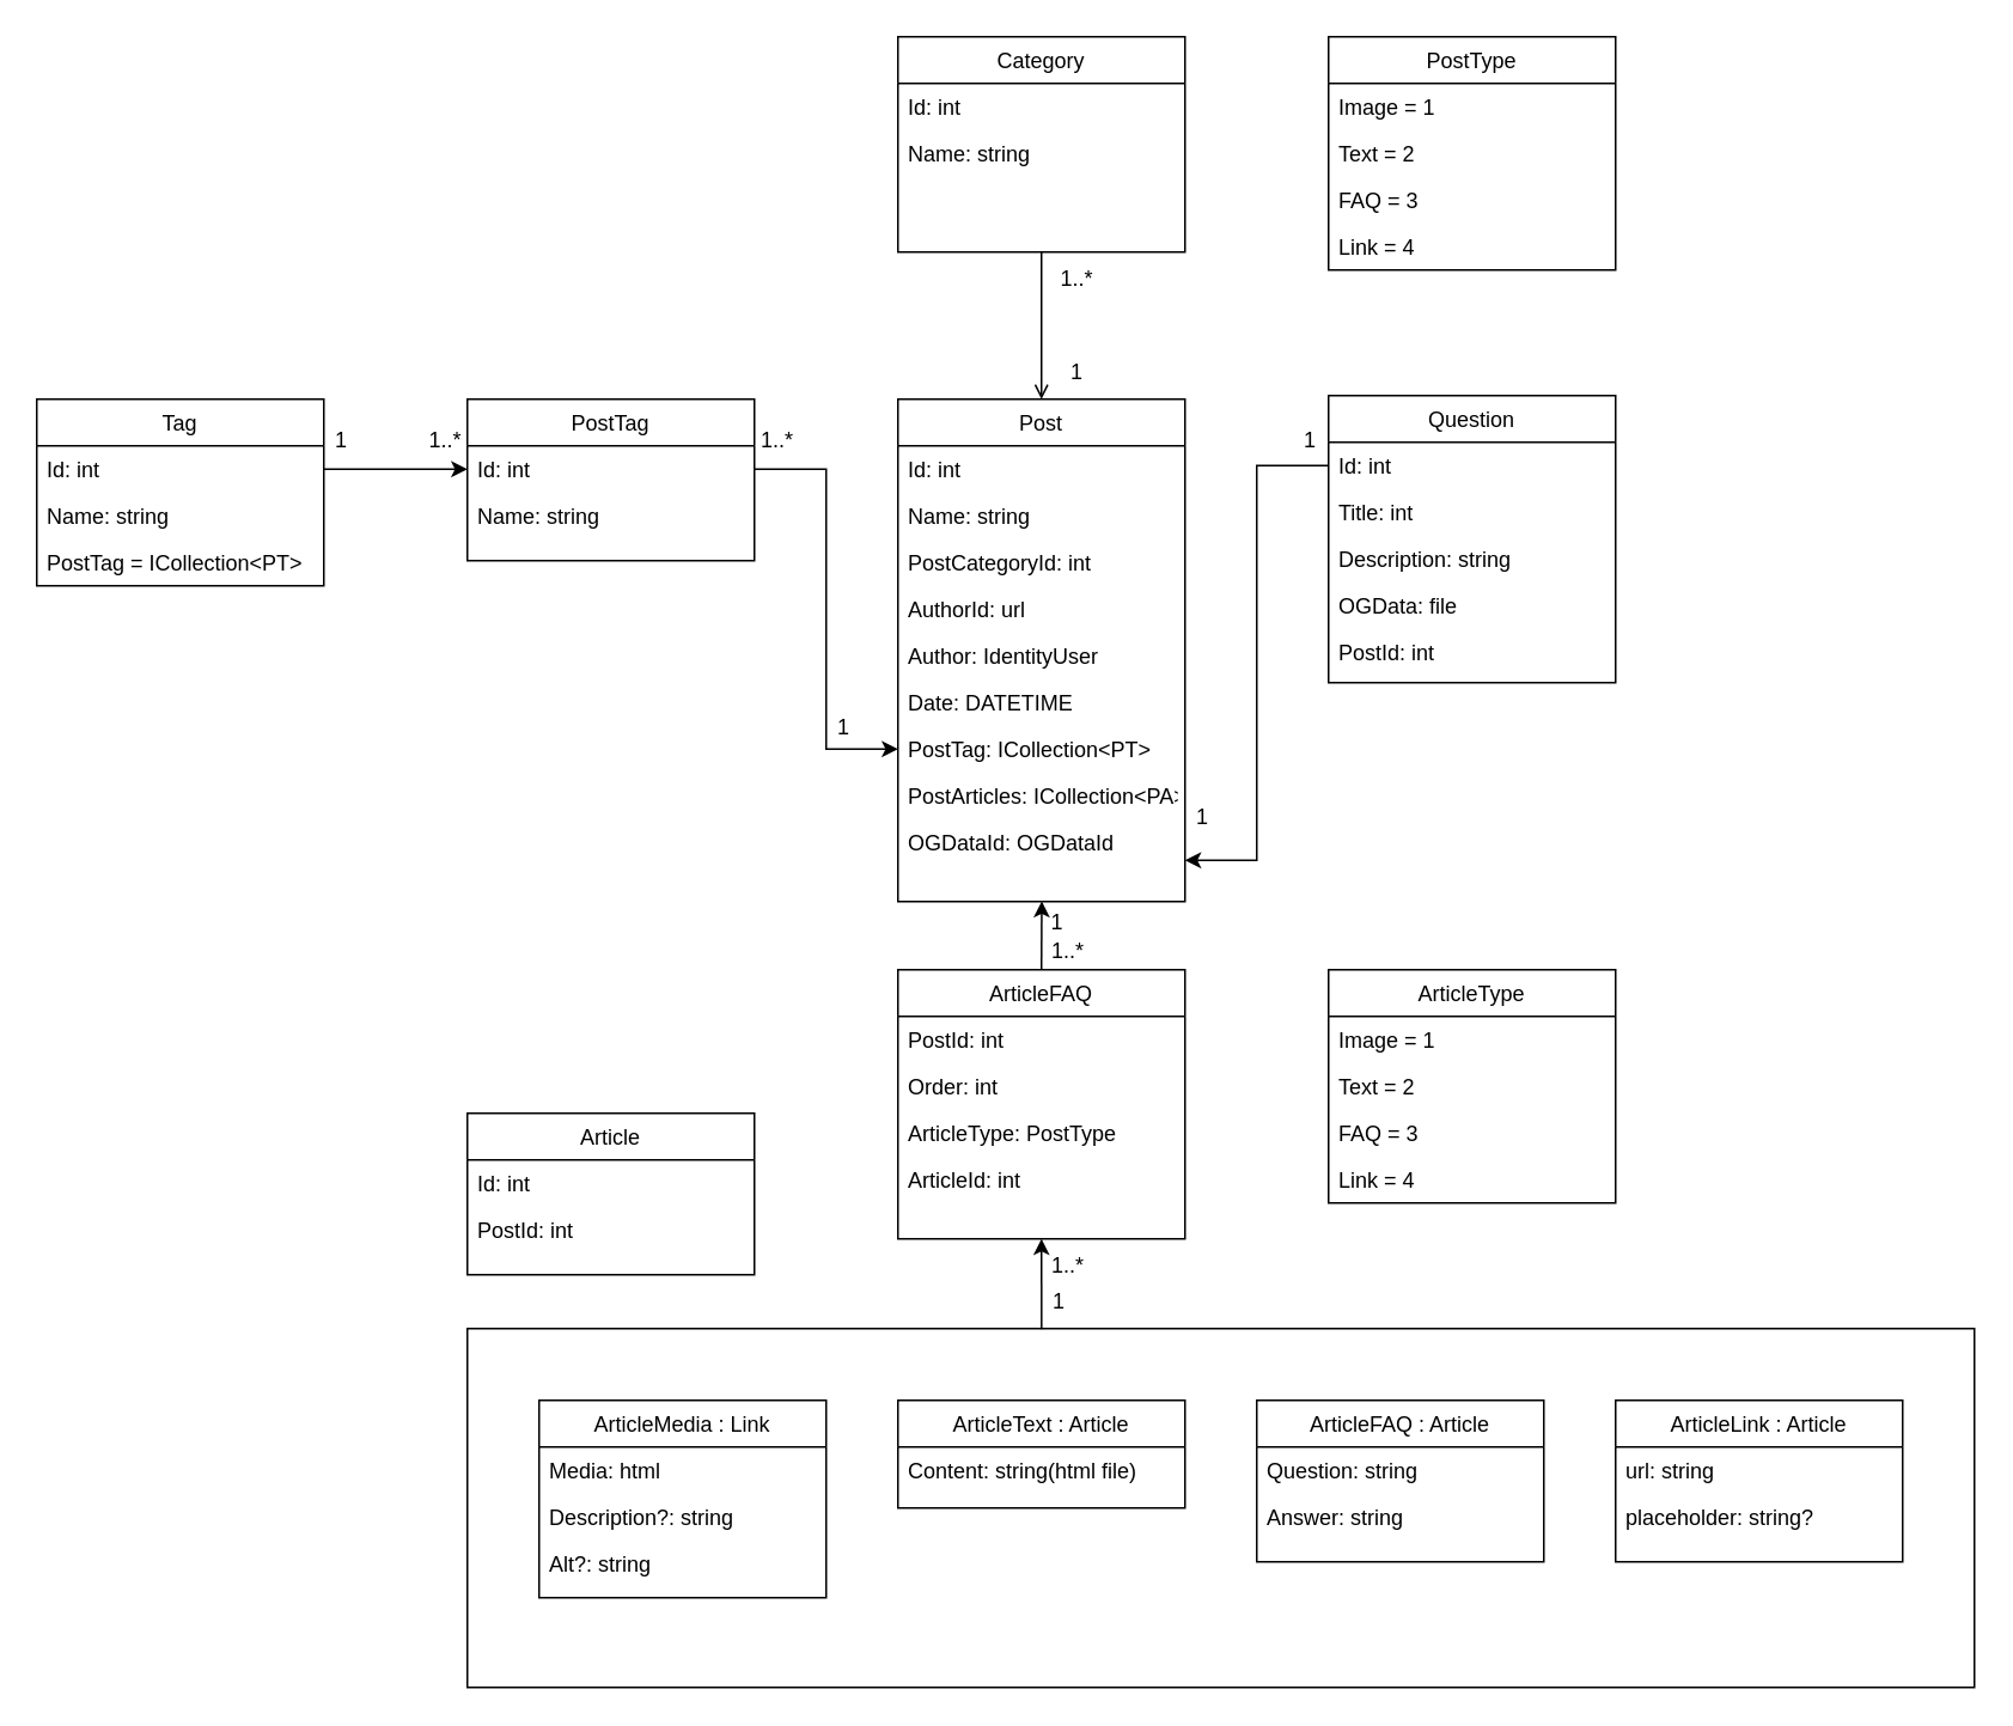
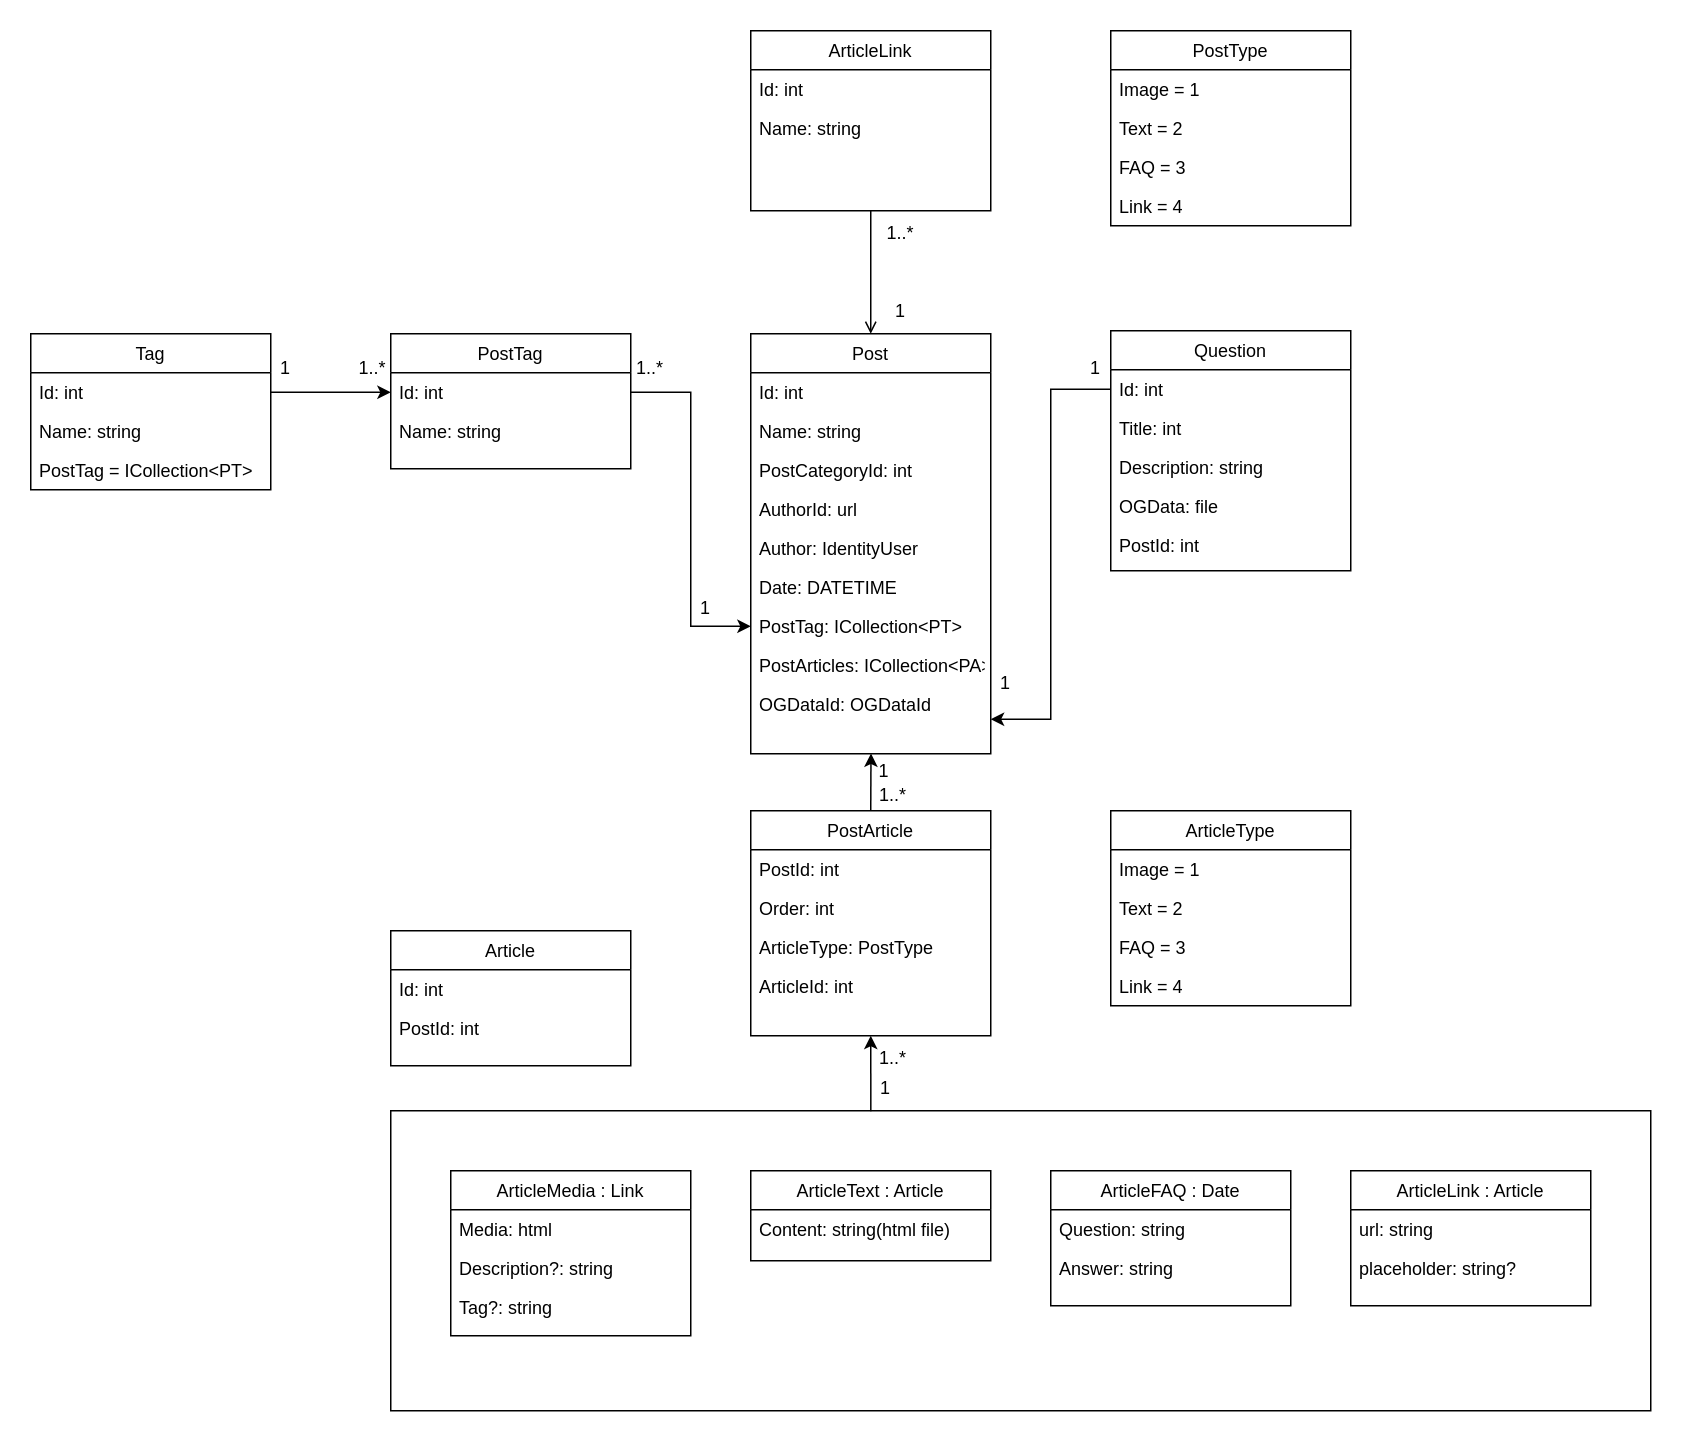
- <mxCell id="24" value="Category" style="swimlane;fontStyle=0;align=center;verticalAlign=top;childLayout=stackLayout;horizontal=1;startSize=26;horizontalStack=0;resizeParent=1;resizeLast=0;collapsible=1;marginBottom=0;rounded=0;shadow=0;strokeWidth=1;" parent="1" vertex="1"><mxGeometry x="500" y="20" width="160" height="120" as="geometry"><mxRectangle x="130" y="380" width="160" height="26" as="alternateBounds" /></mxGeometry></mxCell>
+ <mxCell id="24" value="ArticleLink" style="swimlane;fontStyle=0;align=center;verticalAlign=top;childLayout=stackLayout;horizontal=1;startSize=26;horizontalStack=0;resizeParent=1;resizeLast=0;collapsible=1;marginBottom=0;rounded=0;shadow=0;strokeWidth=1;" parent="1" vertex="1"><mxGeometry x="500" y="20" width="160" height="120" as="geometry"><mxRectangle x="130" y="380" width="160" height="26" as="alternateBounds" /></mxGeometry></mxCell>
- <mxCell id="19" value="ArticleFAQ" style="swimlane;fontStyle=0;align=center;verticalAlign=top;childLayout=stackLayout;horizontal=1;startSize=26;horizontalStack=0;resizeParent=1;resizeLast=0;collapsible=1;marginBottom=0;rounded=0;shadow=0;strokeWidth=1;" parent="1" vertex="1"><mxGeometry x="500" y="540" width="160" height="150" as="geometry"><mxRectangle x="550" y="140" width="160" height="26" as="alternateBounds" /></mxGeometry></mxCell>
+ <mxCell id="19" value="PostArticle" style="swimlane;fontStyle=0;align=center;verticalAlign=top;childLayout=stackLayout;horizontal=1;startSize=26;horizontalStack=0;resizeParent=1;resizeLast=0;collapsible=1;marginBottom=0;rounded=0;shadow=0;strokeWidth=1;" parent="1" vertex="1"><mxGeometry x="500" y="540" width="160" height="150" as="geometry"><mxRectangle x="550" y="140" width="160" height="26" as="alternateBounds" /></mxGeometry></mxCell>
- <mxCell id="38" value="ArticleFAQ : Article" style="swimlane;fontStyle=0;align=center;verticalAlign=top;childLayout=stackLayout;horizontal=1;startSize=26;horizontalStack=0;resizeParent=1;resizeLast=0;collapsible=1;marginBottom=0;rounded=0;shadow=0;strokeWidth=1;" parent="1" vertex="1"><mxGeometry x="700" y="780" width="160" height="90" as="geometry"><mxRectangle x="550" y="140" width="160" height="26" as="alternateBounds" /></mxGeometry></mxCell>
+ <mxCell id="38" value="ArticleFAQ : Date" style="swimlane;fontStyle=0;align=center;verticalAlign=top;childLayout=stackLayout;horizontal=1;startSize=26;horizontalStack=0;resizeParent=1;resizeLast=0;collapsible=1;marginBottom=0;rounded=0;shadow=0;strokeWidth=1;" parent="1" vertex="1"><mxGeometry x="700" y="780" width="160" height="90" as="geometry"><mxRectangle x="550" y="140" width="160" height="26" as="alternateBounds" /></mxGeometry></mxCell>
- <mxCell id="35" value="Alt?: string" style="text;align=left;verticalAlign=top;spacingLeft=4;spacingRight=4;overflow=hidden;rotatable=0;points=[[0,0.5],[1,0.5]];portConstraint=eastwest;" parent="32" vertex="1"><mxGeometry y="78" width="160" height="26" as="geometry" /></mxCell>
+ <mxCell id="35" value="Tag?: string" style="text;align=left;verticalAlign=top;spacingLeft=4;spacingRight=4;overflow=hidden;rotatable=0;points=[[0,0.5],[1,0.5]];portConstraint=eastwest;" parent="32" vertex="1"><mxGeometry y="78" width="160" height="26" as="geometry" /></mxCell>
